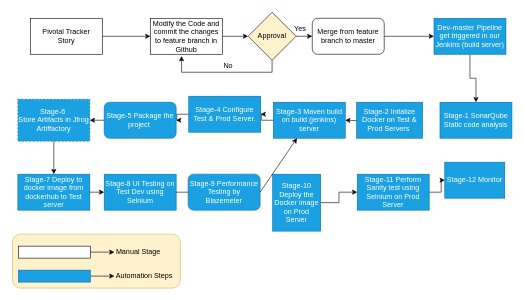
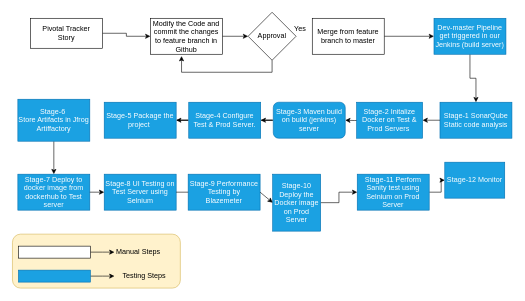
- <mxCell id="4" value="Pivotal Tracker&lt;br&gt;Story" style="rounded=0;whiteSpace=wrap;html=1;" parent="1" vertex="1"><mxGeometry x="50" y="30" width="120" height="60" as="geometry" /></mxCell>
+ <mxCell id="4" value="Pivotal Tracker&lt;br&gt;Story" style="rounded=0;whiteSpace=wrap;html=1;" parent="1" vertex="1"><mxGeometry x="50" y="30" width="120" height="50" as="geometry" /></mxCell>
- <mxCell id="22" value="Approval" style="rhombus;whiteSpace=wrap;html=1;fillColor=#fff2cc;" parent="1" vertex="1"><mxGeometry x="413" y="20" width="80" height="80" as="geometry" /></mxCell>
+ <mxCell id="22" value="Approval" style="rhombus;whiteSpace=wrap;html=1;" parent="1" vertex="1"><mxGeometry x="413" y="20" width="80" height="80" as="geometry" /></mxCell>
- <mxCell id="20" style="edgeStyle=orthogonalEdgeStyle;rounded=0;orthogonalLoop=1;jettySize=auto;html=1;exitX=1;exitY=0.5;exitDx=0;exitDy=0;entryX=0;entryY=0.5;entryDx=0;entryDy=0;" parent="1" source="22" target="8" edge="1"><mxGeometry relative="1" as="geometry" /></mxCell>
- <mxCell id="8" value="Merge from feature branch to master" style="whiteSpace=wrap;html=1;rounded=1;" parent="1" vertex="1"><mxGeometry x="520" y="30" width="120" height="60" as="geometry" /></mxCell>
+ <mxCell id="8" value="Merge from feature branch to master" style="rounded=0;whiteSpace=wrap;html=1;" parent="1" vertex="1"><mxGeometry x="520" y="30" width="120" height="60" as="geometry" /></mxCell>
- <mxCell id="23" value="No" style="text;html=1;strokeColor=none;fillColor=none;align=center;verticalAlign=middle;whiteSpace=wrap;rounded=0;" parent="1" vertex="1"><mxGeometry x="360" y="100" width="40" height="20" as="geometry" /></mxCell>
- <mxCell id="16" value="Stage-4 Configure Test &amp;amp; Prod Server." style="rounded=0;whiteSpace=wrap;html=1;fillColor=#1ba1e2;strokeColor=#006EAF;fontColor=#ffffff;" parent="1" vertex="1"><mxGeometry x="314" y="160" width="120" height="60" as="geometry" /></mxCell>
+ <mxCell id="16" value="Stage-4 Configure Test &amp;amp; Prod Server." style="rounded=0;whiteSpace=wrap;html=1;fillColor=#1ba1e2;strokeColor=#006EAF;fontColor=#ffffff;" parent="1" vertex="1"><mxGeometry x="314" y="170" width="120" height="60" as="geometry" /></mxCell>
- <mxCell id="19" value="&lt;div&gt;&lt;span&gt;Stage-6&amp;nbsp;&lt;/span&gt;&lt;/div&gt;Store Artifacts in Jfrog Artiffactory" style="rounded=0;whiteSpace=wrap;html=1;align=center;fillColor=#1ba1e2;strokeColor=#006EAF;fontColor=#ffffff;dashed=1;" parent="1" vertex="1"><mxGeometry x="29" y="165" width="120" height="70" as="geometry" /></mxCell>
+ <mxCell id="19" value="&lt;div&gt;&lt;span&gt;Stage-6&amp;nbsp;&lt;/span&gt;&lt;/div&gt;Store Artifacts in Jfrog Artiffactory" style="rounded=0;whiteSpace=wrap;html=1;align=center;fillColor=#1ba1e2;strokeColor=#006EAF;fontColor=#ffffff;" parent="1" vertex="1"><mxGeometry x="29" y="165" width="120" height="70" as="geometry" /></mxCell>
- <mxCell id="38" value="" style="endArrow=classic;html=1;exitX=0;exitY=0.5;exitDx=0;exitDy=0;entryX=1;entryY=0.5;entryDx=0;entryDy=0;" parent="1" source="17" target="19" edge="1"><mxGeometry width="50" height="50" relative="1" as="geometry"><mxPoint x="420" y="270" as="sourcePoint" /><mxPoint x="174" y="200" as="targetPoint" /></mxGeometry></mxCell>
- <mxCell id="17" value="Stage-5 Package the project&amp;nbsp;" style="whiteSpace=wrap;html=1;fillColor=#1ba1e2;strokeColor=#006EAF;fontColor=#ffffff;rounded=1;" parent="1" vertex="1"><mxGeometry x="173" y="170" width="120" height="60" as="geometry" /></mxCell>
+ <mxCell id="17" value="Stage-5 Package the project&amp;nbsp;" style="rounded=0;whiteSpace=wrap;html=1;fillColor=#1ba1e2;strokeColor=#006EAF;fontColor=#ffffff;" parent="1" vertex="1"><mxGeometry x="173" y="170" width="120" height="60" as="geometry" /></mxCell>
- <mxCell id="14" value="Stage-3 Maven build on build (jenkins) server" style="rounded=0;whiteSpace=wrap;html=1;fillColor=#1ba1e2;strokeColor=#006EAF;fontColor=#ffffff;" parent="1" vertex="1"><mxGeometry x="455" y="170" width="120" height="60" as="geometry" /></mxCell>
+ <mxCell id="14" value="Stage-3 Maven build on build (jenkins) server" style="whiteSpace=wrap;html=1;fillColor=#1ba1e2;strokeColor=#006EAF;fontColor=#ffffff;rounded=1;" parent="1" vertex="1"><mxGeometry x="455" y="170" width="120" height="60" as="geometry" /></mxCell>
+ <mxCell id="44" value="" style="endArrow=classic;html=1;exitX=0;exitY=0.5;exitDx=0;exitDy=0;entryX=1;entryY=0.5;entryDx=0;entryDy=0;" parent="1" source="12" target="39" edge="1"><mxGeometry width="50" height="50" relative="1" as="geometry"><mxPoint x="480" y="280" as="sourcePoint" /><mxPoint x="530" y="230" as="targetPoint" /></mxGeometry></mxCell>
- <mxCell id="42" value="" style="endArrow=classic;html=1;exitX=1;exitY=0.5;exitDx=0;exitDy=0;" parent="1" source="40" target="14" edge="1"><mxGeometry width="50" height="50" relative="1" as="geometry"><mxPoint x="270" y="280" as="sourcePoint" /><mxPoint x="320" y="230" as="targetPoint" /></mxGeometry></mxCell>
+ <mxCell id="42" value="" style="endArrow=classic;html=1;exitX=1;exitY=0.5;exitDx=0;exitDy=0;entryX=0;entryY=0.5;entryDx=0;entryDy=0;" parent="1" source="40" target="27" edge="1"><mxGeometry width="50" height="50" relative="1" as="geometry"><mxPoint x="270" y="280" as="sourcePoint" /><mxPoint x="320" y="230" as="targetPoint" /></mxGeometry></mxCell>
- <mxCell id="25" value="Stage-8 UI Testing on Test Dev using Selnium" style="whiteSpace=wrap;html=1;rounded=0;fillColor=#1ba1e2;strokeColor=#006EAF;fontColor=#ffffff;" parent="1" vertex="1"><mxGeometry x="173" y="290" width="120" height="60" as="geometry" /></mxCell>
+ <mxCell id="25" value="Stage-8 UI Testing on Test Server using Selnium" style="whiteSpace=wrap;html=1;rounded=0;fillColor=#1ba1e2;strokeColor=#006EAF;fontColor=#ffffff;" parent="1" vertex="1"><mxGeometry x="173" y="290" width="120" height="60" as="geometry" /></mxCell>
- <mxCell id="40" value="Stage-9 Performance Testing by Blazemeter" style="whiteSpace=wrap;html=1;fillColor=#1ba1e2;strokeColor=#006EAF;fontColor=#ffffff;rounded=1;" parent="1" vertex="1"><mxGeometry x="313" y="290" width="120" height="60" as="geometry" /></mxCell>
+ <mxCell id="40" value="Stage-9 Performance Testing by Blazemeter" style="whiteSpace=wrap;html=1;rounded=0;fillColor=#1ba1e2;strokeColor=#006EAF;fontColor=#ffffff;" parent="1" vertex="1"><mxGeometry x="313" y="290" width="120" height="60" as="geometry" /></mxCell>
- <mxCell id="33" value="Manual Stage" style="text;html=1;strokeColor=none;fillColor=none;align=center;verticalAlign=middle;whiteSpace=wrap;rounded=0;" parent="1" vertex="1"><mxGeometry x="190" y="410" width="80" height="20" as="geometry" /></mxCell>
+ <mxCell id="33" value="Manual Steps" style="text;html=1;strokeColor=none;fillColor=none;align=center;verticalAlign=middle;whiteSpace=wrap;rounded=0;" parent="1" vertex="1"><mxGeometry x="190" y="410" width="80" height="20" as="geometry" /></mxCell>
- <mxCell id="36" value="Automation Steps" style="text;html=1;strokeColor=none;fillColor=none;align=center;verticalAlign=middle;whiteSpace=wrap;rounded=0;" parent="1" vertex="1"><mxGeometry x="190" y="450" width="100" height="20" as="geometry" /></mxCell>
+ <mxCell id="36" value="Testing Steps" style="text;html=1;strokeColor=none;fillColor=none;align=center;verticalAlign=middle;whiteSpace=wrap;rounded=0;" parent="1" vertex="1"><mxGeometry x="190" y="450" width="100" height="20" as="geometry" /></mxCell>
